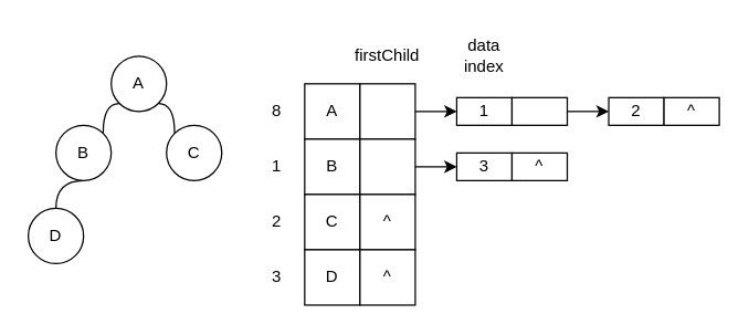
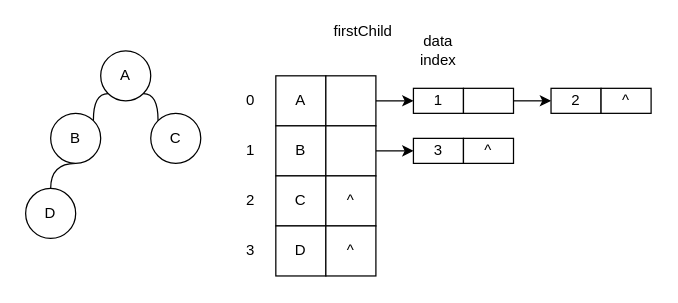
- <mxCell id="19" value="firstChild" style="text;html=1;strokeColor=none;fillColor=none;align=center;verticalAlign=middle;whiteSpace=wrap;rounded=0;" vertex="1" parent="1"><mxGeometry x="260" y="20" width="40" height="40" as="geometry" /></mxCell>
+ <mxCell id="19" value="firstChild" style="text;html=1;strokeColor=none;fillColor=none;align=center;verticalAlign=middle;whiteSpace=wrap;rounded=0;" vertex="1" parent="1"><mxGeometry x="270" y="5" width="40" height="40" as="geometry" /></mxCell>
- <mxCell id="20" value="8" style="text;html=1;strokeColor=none;fillColor=none;align=center;verticalAlign=middle;whiteSpace=wrap;rounded=0;" vertex="1" parent="1"><mxGeometry x="180" y="60" width="40" height="40" as="geometry" /></mxCell>
+ <mxCell id="20" value="0" style="text;html=1;strokeColor=none;fillColor=none;align=center;verticalAlign=middle;whiteSpace=wrap;rounded=0;" vertex="1" parent="1"><mxGeometry x="180" y="60" width="40" height="40" as="geometry" /></mxCell>
